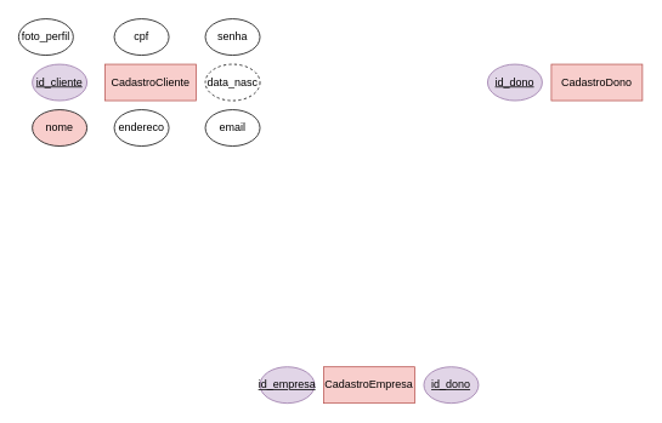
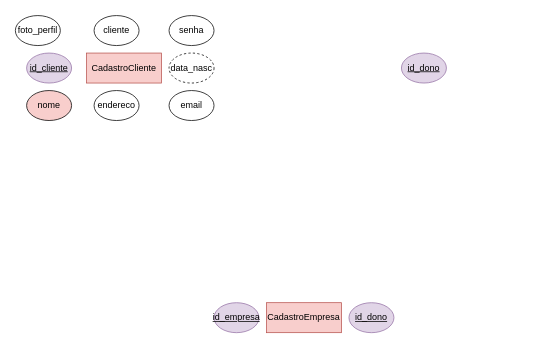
- <mxCell id="14" value="cpf" style="ellipse;whiteSpace=wrap;html=1;align=center;" vertex="1" parent="1"><mxGeometry x="125" y="20" width="60" height="40" as="geometry" /></mxCell>
+ <mxCell id="14" value="cliente" style="ellipse;whiteSpace=wrap;html=1;align=center;" vertex="1" parent="1"><mxGeometry x="125" y="20" width="60" height="40" as="geometry" /></mxCell>
- <mxCell id="4" value="CadastroDono" style="whiteSpace=wrap;html=1;align=center;fillColor=#f8cecc;strokeColor=#b85450;" vertex="1" parent="1"><mxGeometry x="605" y="70" width="100" height="40" as="geometry" /></mxCell>
